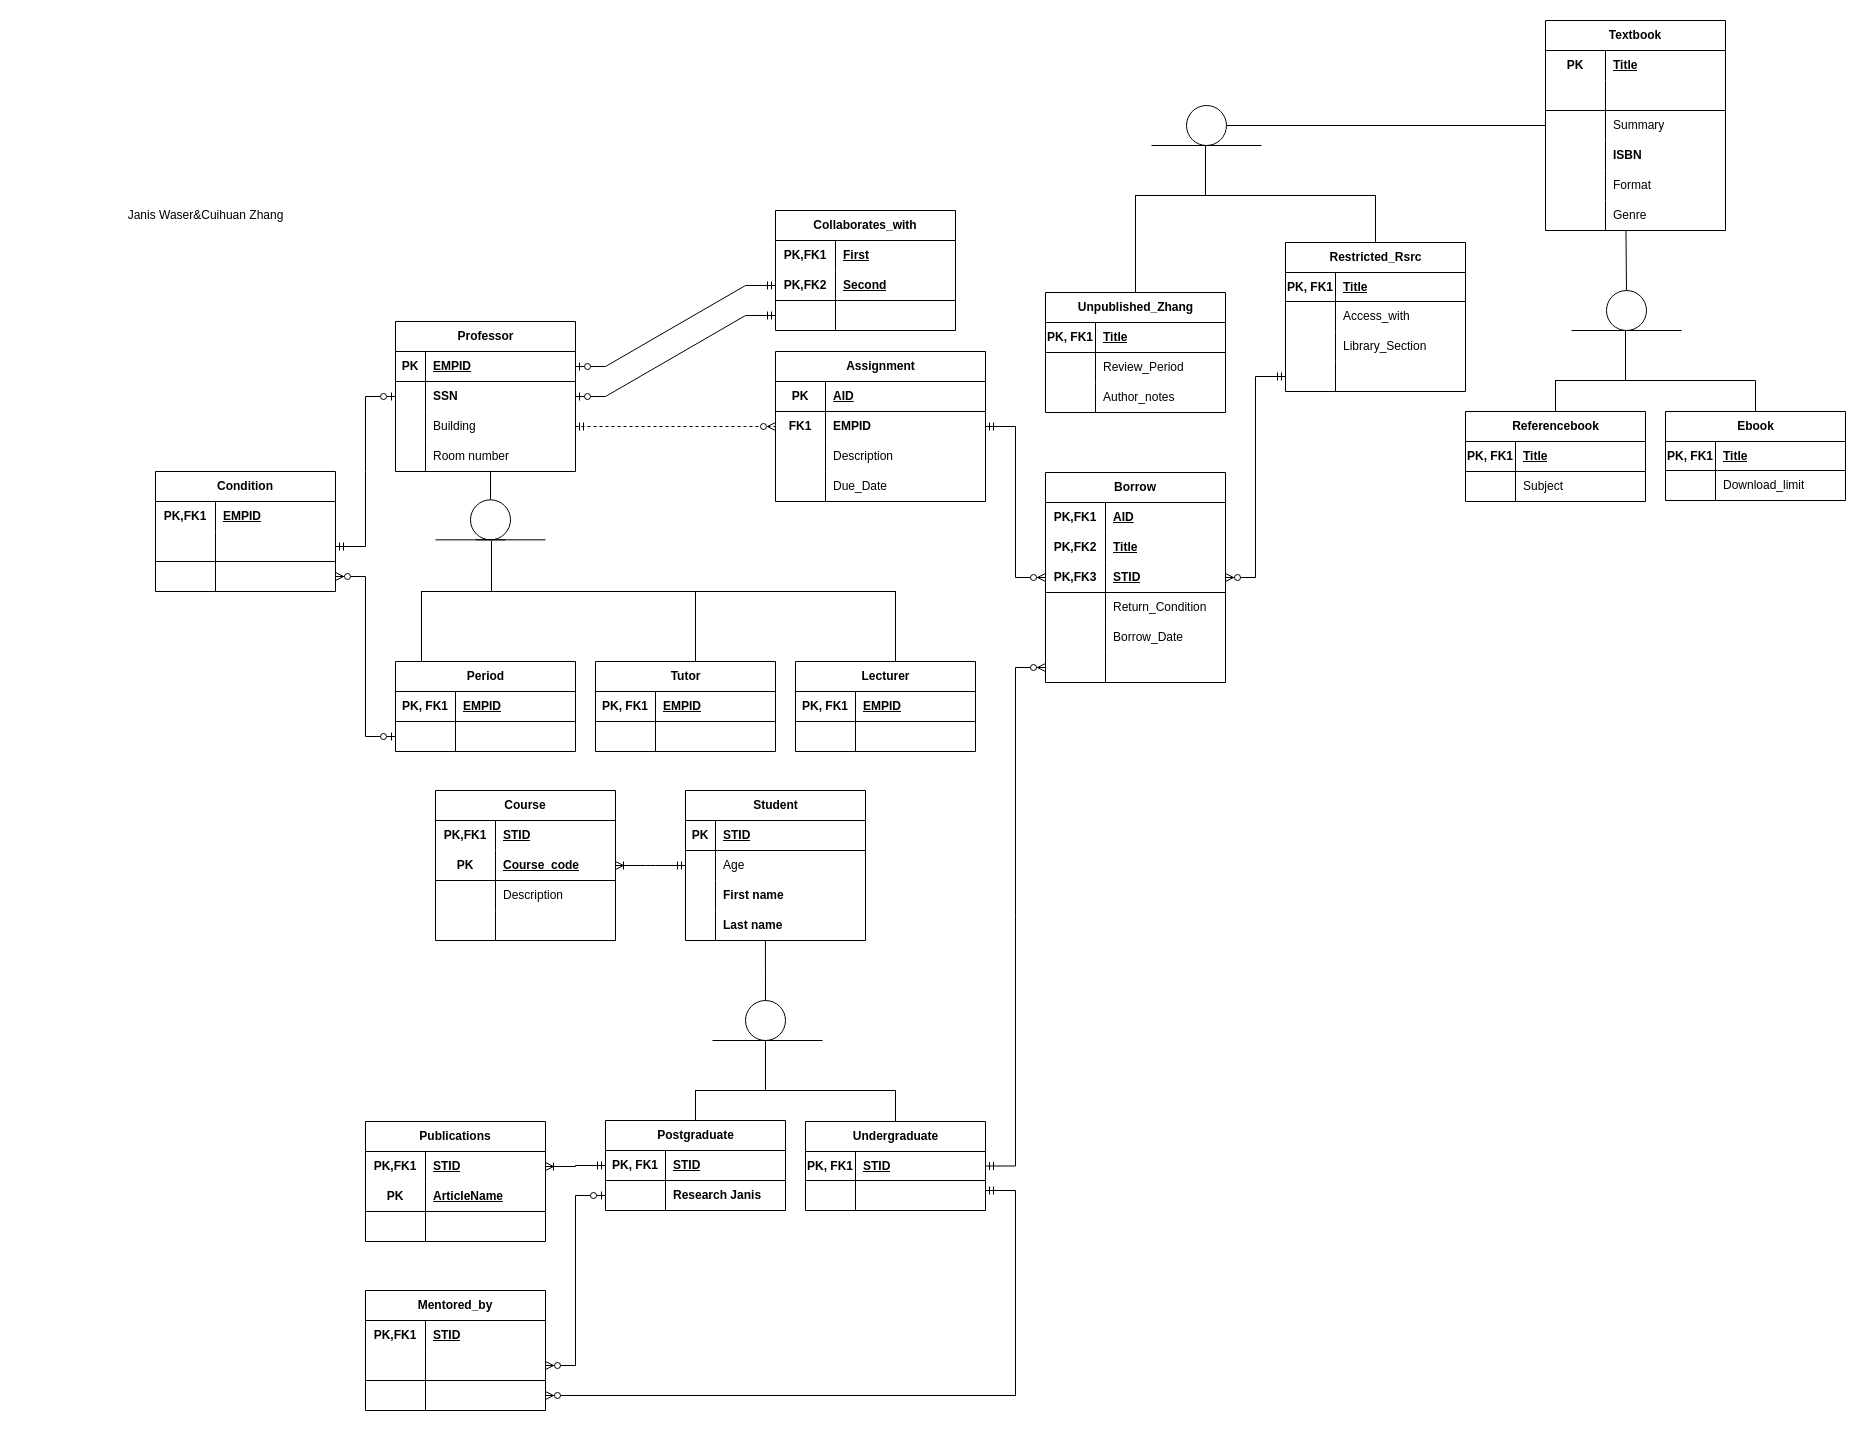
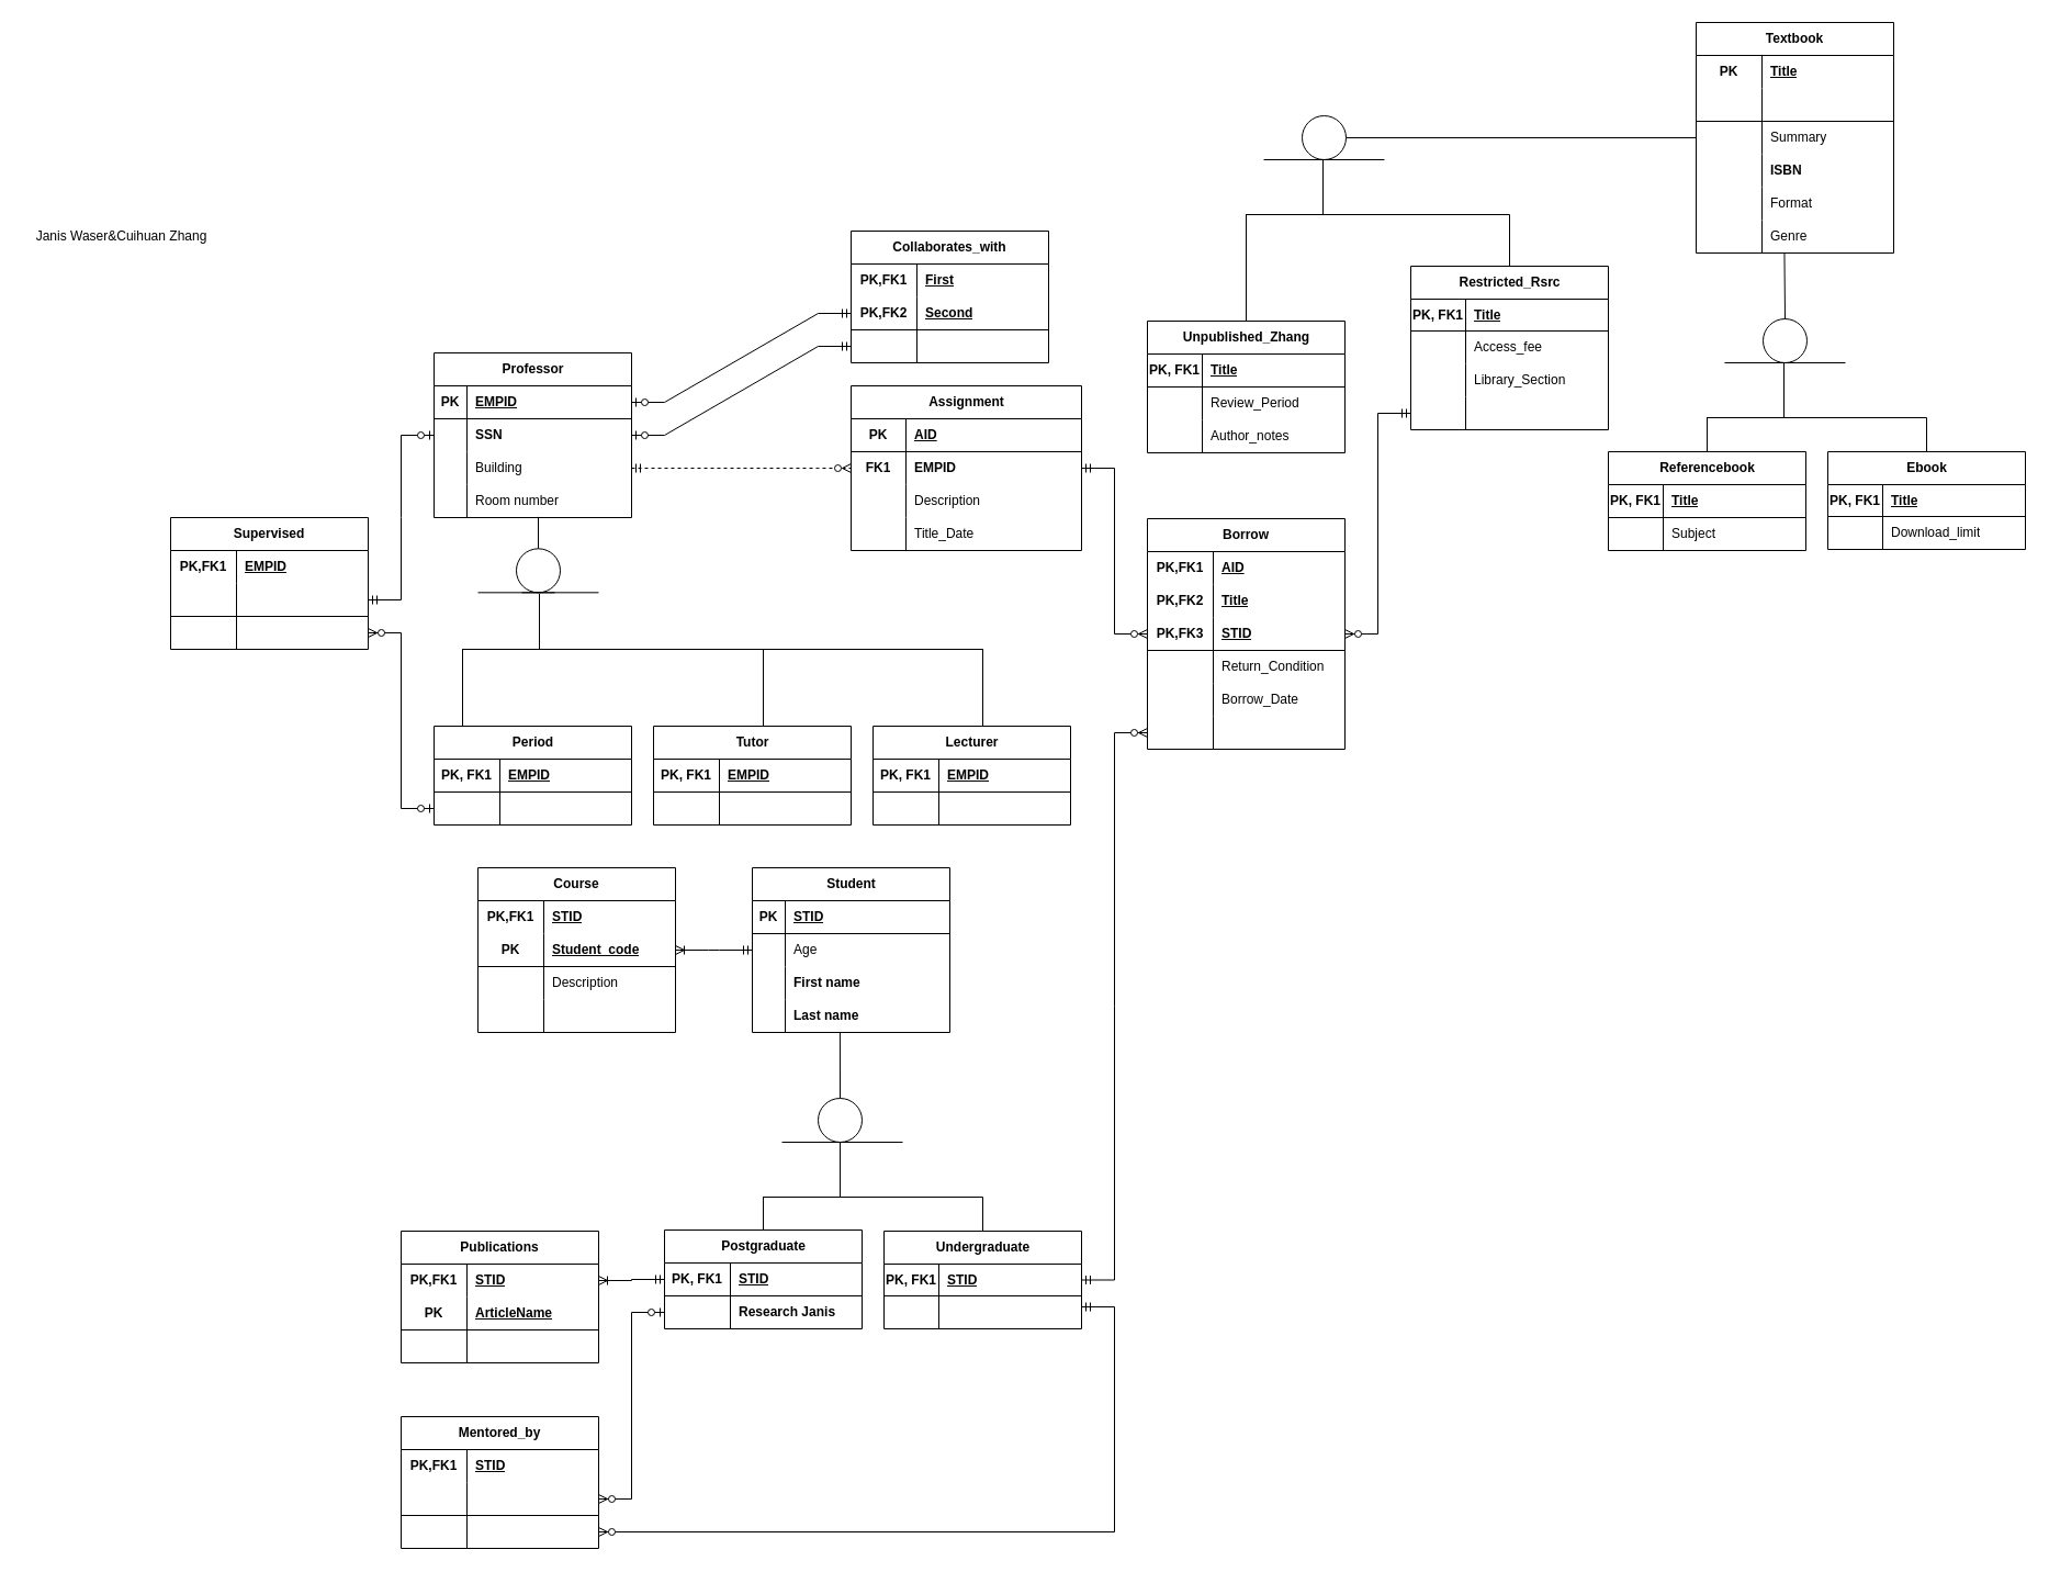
- <mxCell id="75" value="Janis Waser&amp;amp;Cuihuan Zhang" style="text;html=1;align=center;verticalAlign=middle;resizable=0;points=[];autosize=1;strokeColor=none;fillColor=none;" parent="1" vertex="1"><mxGeometry x="115" y="200" width="180" height="30" as="geometry" /></mxCell>
+ <mxCell id="75" value="Janis Waser&amp;amp;Cuihuan Zhang" style="text;html=1;align=center;verticalAlign=middle;resizable=0;points=[];autosize=1;strokeColor=none;fillColor=none;" parent="1" vertex="1"><mxGeometry x="20" y="200" width="180" height="30" as="geometry" /></mxCell>
- <mxCell id="195" value="Access_with" style="shape=partialRectangle;connectable=0;fillColor=none;top=0;left=0;bottom=0;right=0;align=left;spacingLeft=6;overflow=hidden;whiteSpace=wrap;html=1;" parent="193" vertex="1"><mxGeometry x="50" width="130" height="30" as="geometry"><mxRectangle width="130" height="30" as="alternateBounds" /></mxGeometry></mxCell>
+ <mxCell id="195" value="Access_fee" style="shape=partialRectangle;connectable=0;fillColor=none;top=0;left=0;bottom=0;right=0;align=left;spacingLeft=6;overflow=hidden;whiteSpace=wrap;html=1;" parent="193" vertex="1"><mxGeometry x="50" width="130" height="30" as="geometry"><mxRectangle width="130" height="30" as="alternateBounds" /></mxGeometry></mxCell>
- <mxCell id="229" value="Condition" style="shape=table;startSize=30;container=1;collapsible=1;childLayout=tableLayout;fixedRows=1;rowLines=0;fontStyle=1;align=center;resizeLast=1;html=1;whiteSpace=wrap;" parent="1" vertex="1"><mxGeometry x="155" y="471" width="180" height="120" as="geometry" /></mxCell>
+ <mxCell id="229" value="Supervised" style="shape=table;startSize=30;container=1;collapsible=1;childLayout=tableLayout;fixedRows=1;rowLines=0;fontStyle=1;align=center;resizeLast=1;html=1;whiteSpace=wrap;" parent="1" vertex="1"><mxGeometry x="155" y="471" width="180" height="120" as="geometry" /></mxCell>
- <mxCell id="127" value="Due_Date" style="shape=partialRectangle;connectable=0;fillColor=none;top=0;left=0;bottom=0;right=0;align=left;spacingLeft=6;overflow=hidden;whiteSpace=wrap;html=1;" parent="125" vertex="1"><mxGeometry x="50" width="160" height="30" as="geometry"><mxRectangle width="160" height="30" as="alternateBounds" /></mxGeometry></mxCell>
+ <mxCell id="127" value="Title_Date" style="shape=partialRectangle;connectable=0;fillColor=none;top=0;left=0;bottom=0;right=0;align=left;spacingLeft=6;overflow=hidden;whiteSpace=wrap;html=1;" parent="125" vertex="1"><mxGeometry x="50" width="160" height="30" as="geometry"><mxRectangle width="160" height="30" as="alternateBounds" /></mxGeometry></mxCell>
- <mxCell id="82" value="Course_code" style="shape=partialRectangle;connectable=0;fillColor=none;top=0;left=0;bottom=0;right=0;align=left;spacingLeft=6;fontStyle=5;overflow=hidden;html=1;whiteSpace=wrap;" parent="80" vertex="1"><mxGeometry x="60" width="120" height="30" as="geometry"><mxRectangle width="120" height="30" as="alternateBounds" /></mxGeometry></mxCell>
+ <mxCell id="82" value="Student_code" style="shape=partialRectangle;connectable=0;fillColor=none;top=0;left=0;bottom=0;right=0;align=left;spacingLeft=6;fontStyle=5;overflow=hidden;html=1;whiteSpace=wrap;" parent="80" vertex="1"><mxGeometry x="60" width="120" height="30" as="geometry"><mxRectangle width="120" height="30" as="alternateBounds" /></mxGeometry></mxCell>
